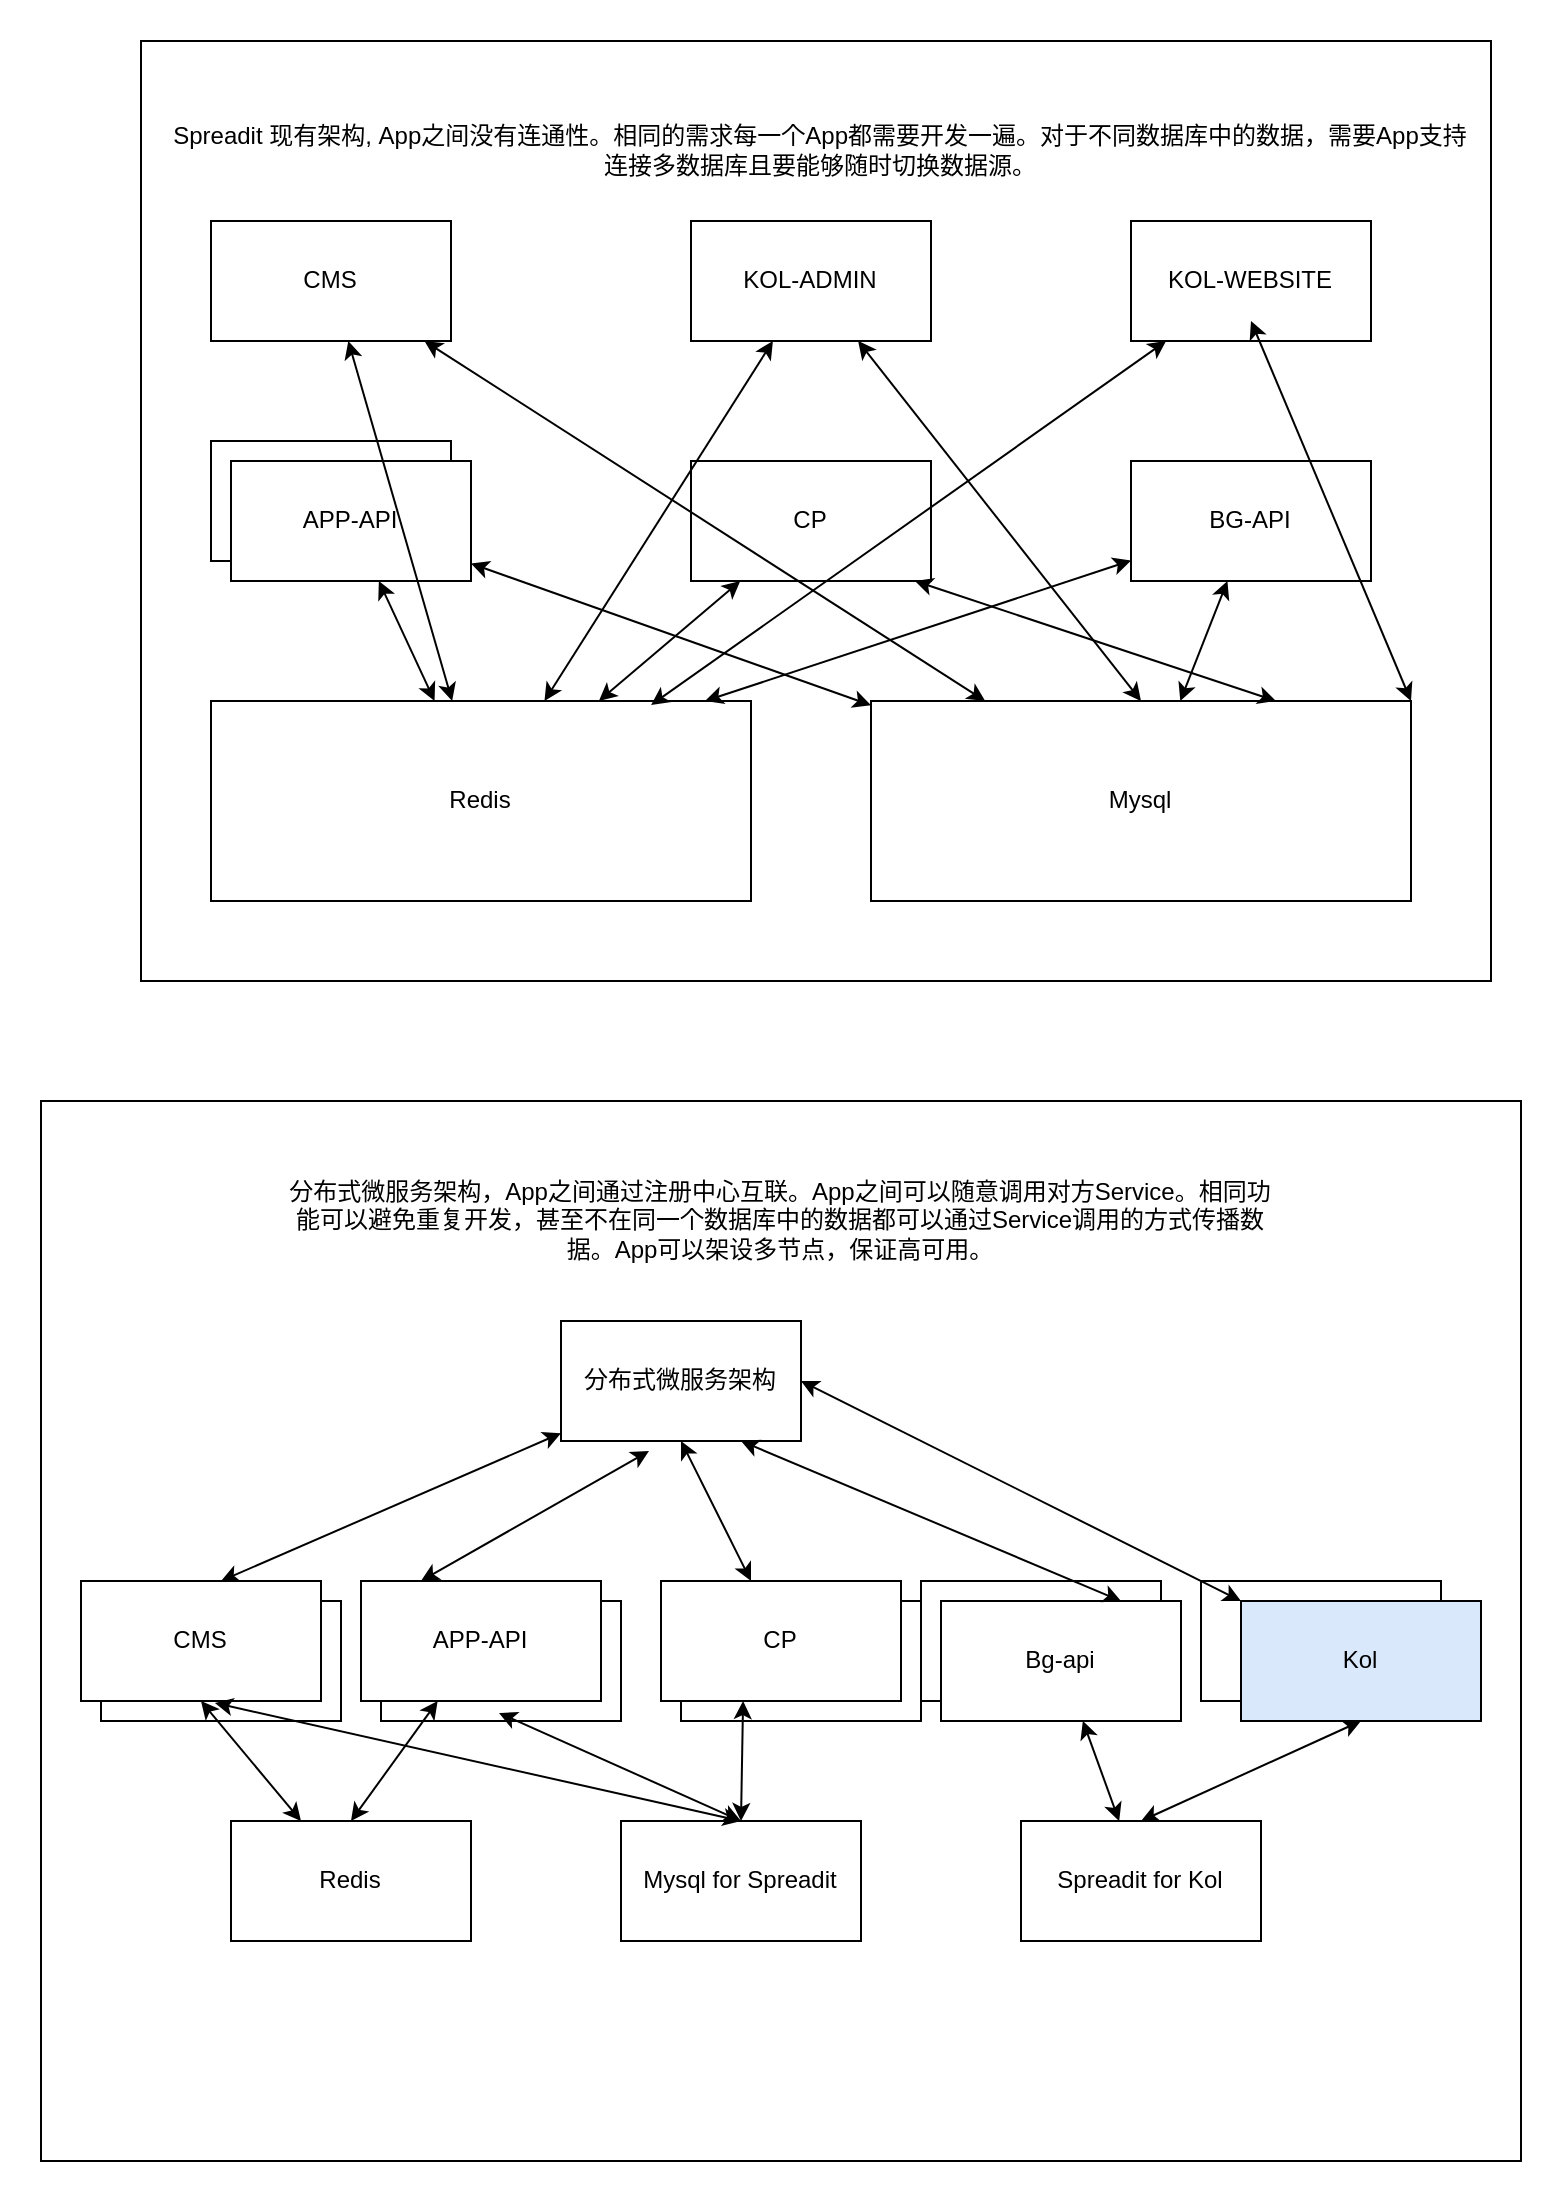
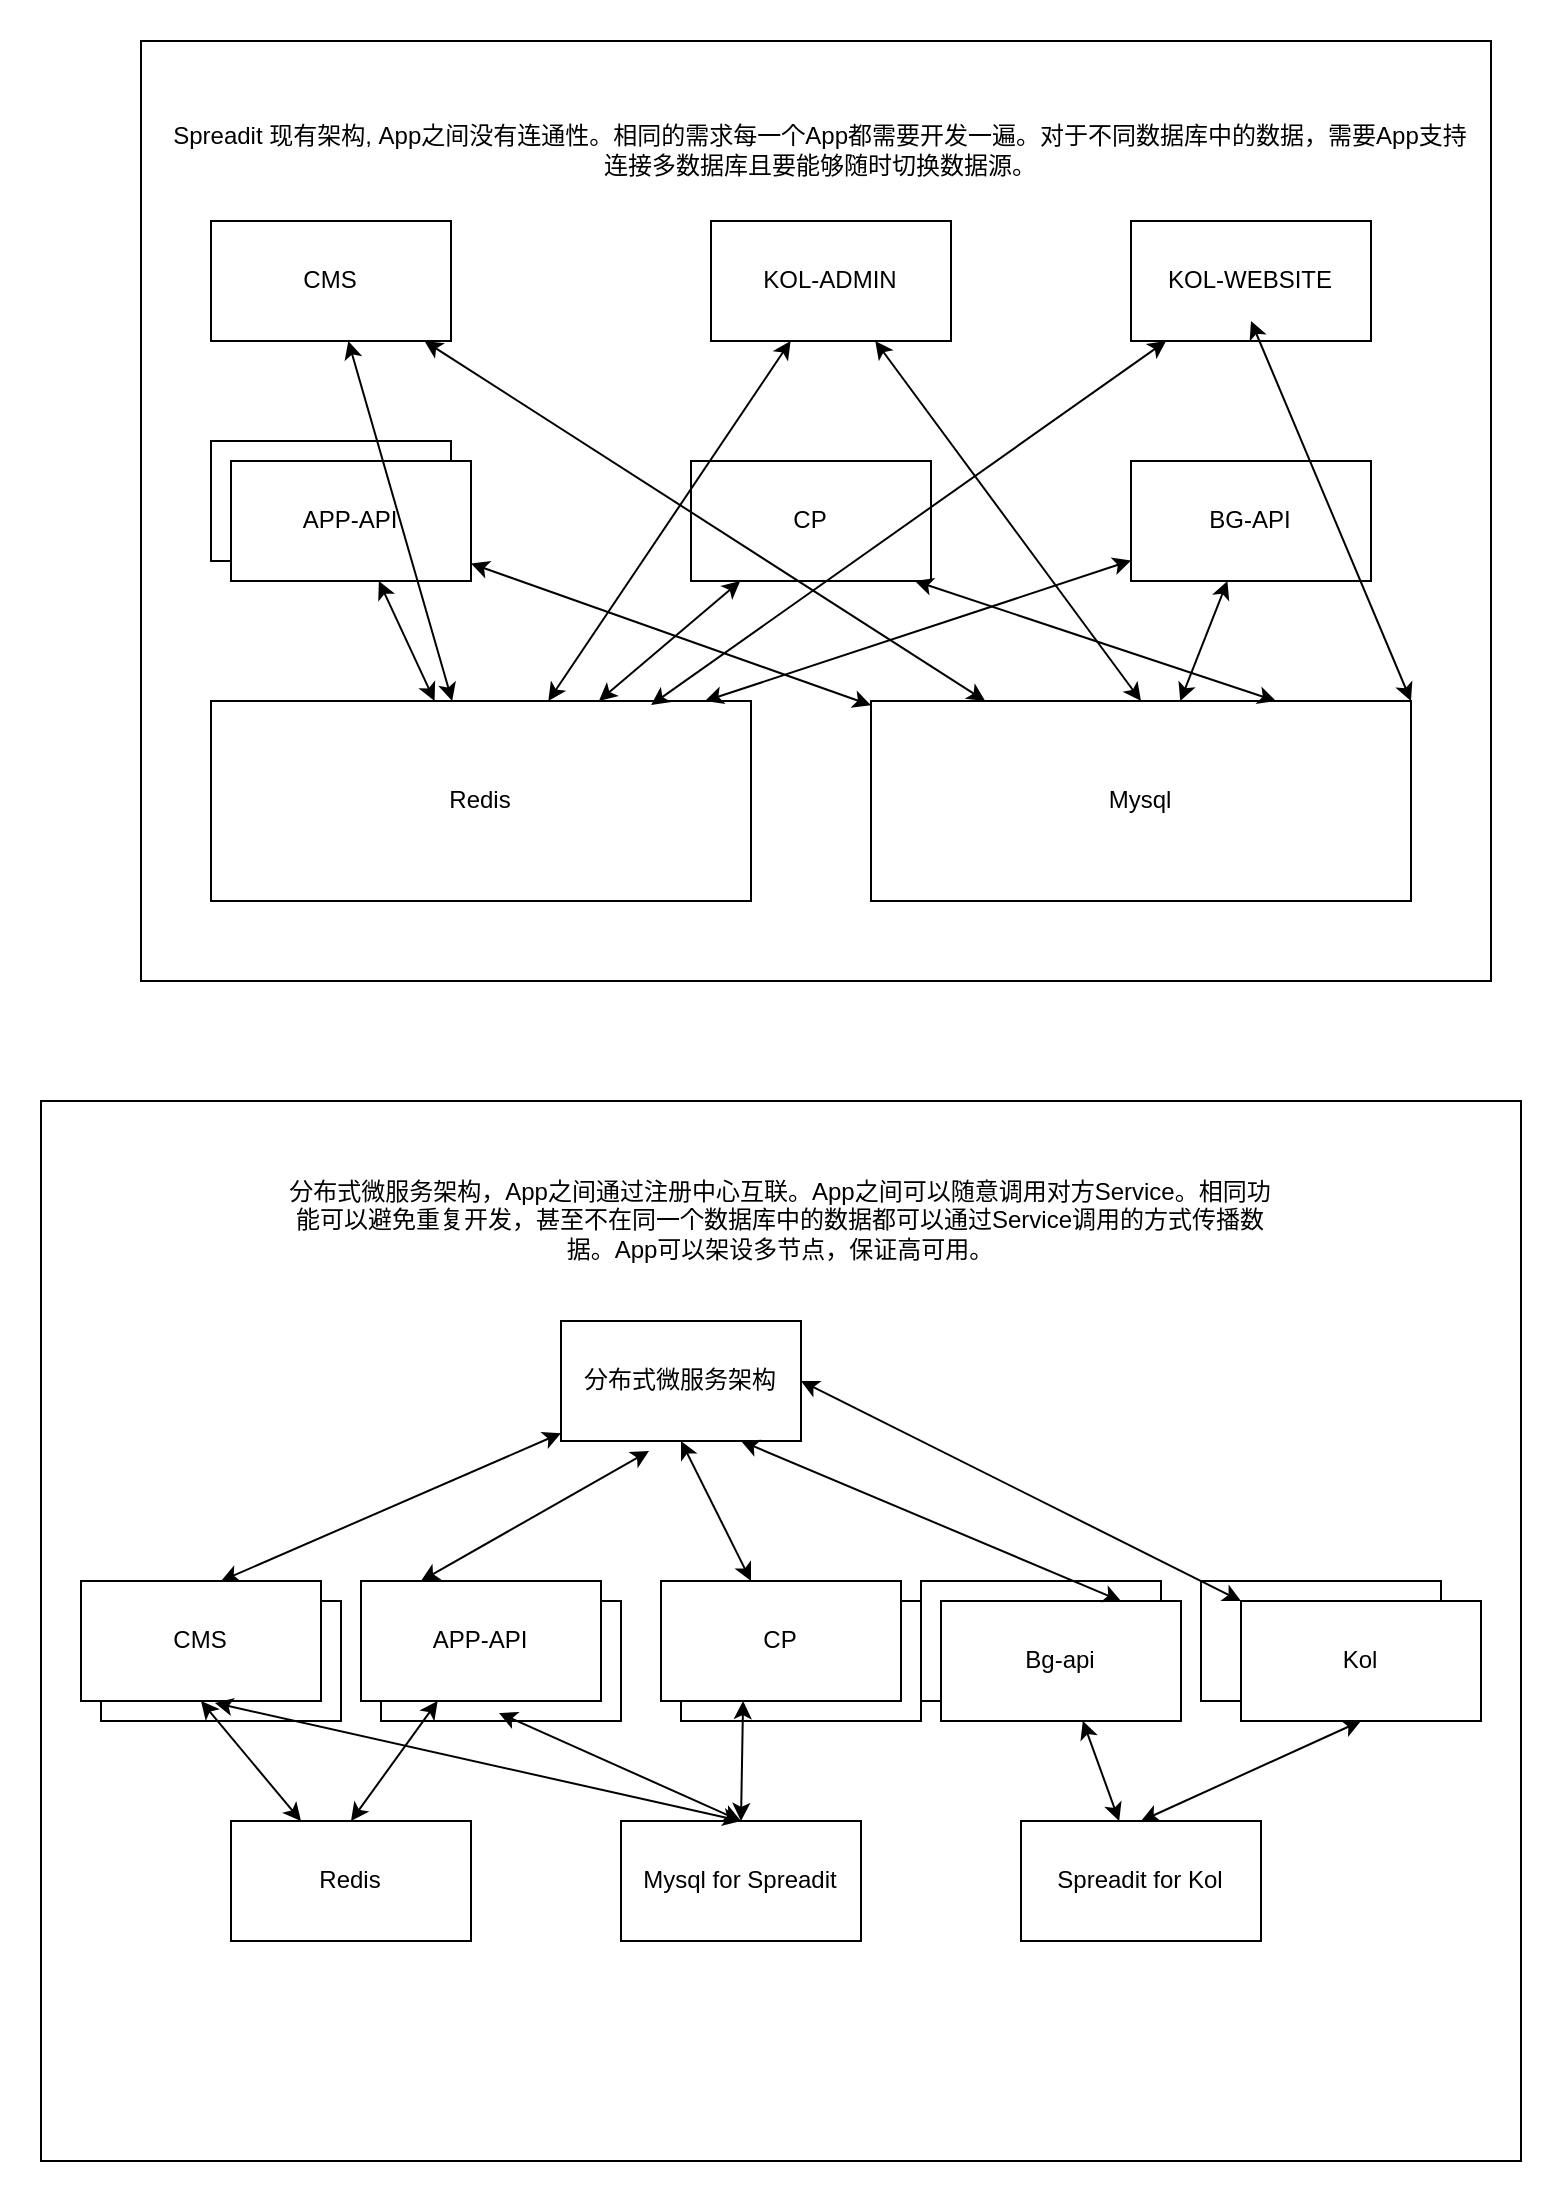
- <mxCell id="13" value="KOL-ADMIN" style="rounded=0;whiteSpace=wrap;html=1;" vertex="1" parent="1"><mxGeometry x="345" y="110" width="120" height="60" as="geometry" /></mxCell>
+ <mxCell id="13" value="KOL-ADMIN" style="rounded=0;whiteSpace=wrap;html=1;" vertex="1" parent="1"><mxGeometry x="355" y="110" width="120" height="60" as="geometry" /></mxCell>
- <mxCell id="23" value="Kol" style="rounded=0;whiteSpace=wrap;html=1;fillColor=#dae8fc;" vertex="1" parent="1"><mxGeometry x="620" y="800" width="120" height="60" as="geometry" /></mxCell>
+ <mxCell id="23" value="Kol" style="rounded=0;whiteSpace=wrap;html=1;" vertex="1" parent="1"><mxGeometry x="620" y="800" width="120" height="60" as="geometry" /></mxCell>
